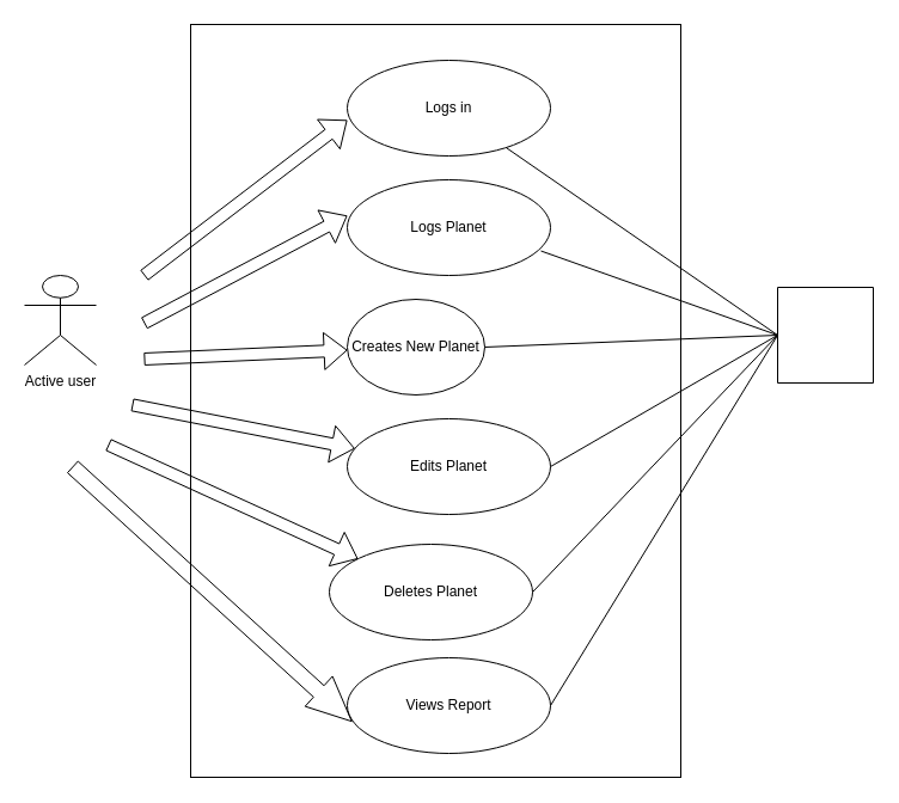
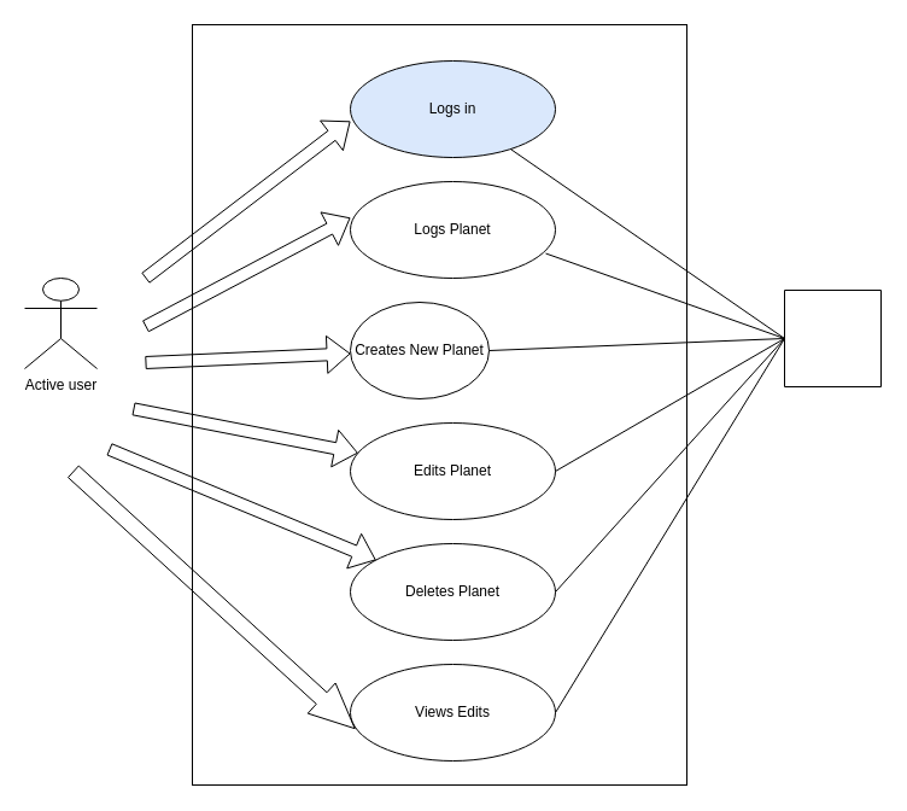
- <mxCell id="4" value="Logs in" style="ellipse;whiteSpace=wrap;html=1;" vertex="1" parent="1"><mxGeometry x="290" y="50" width="170" height="80" as="geometry" /></mxCell>
+ <mxCell id="4" value="Logs in" style="ellipse;whiteSpace=wrap;html=1;fillColor=#dae8fc;" vertex="1" parent="1"><mxGeometry x="290" y="50" width="170" height="80" as="geometry" /></mxCell>
- <mxCell id="8" value="Deletes Planet" style="ellipse;whiteSpace=wrap;html=1;" vertex="1" parent="1"><mxGeometry x="275" y="455" width="170" height="80" as="geometry" /></mxCell>
+ <mxCell id="8" value="Deletes Planet" style="ellipse;whiteSpace=wrap;html=1;" vertex="1" parent="1"><mxGeometry x="290" y="450" width="170" height="80" as="geometry" /></mxCell>
- <mxCell id="9" value="Views Report" style="ellipse;whiteSpace=wrap;html=1;" vertex="1" parent="1"><mxGeometry x="290" y="550" width="170" height="80" as="geometry" /></mxCell>
+ <mxCell id="9" value="Views Edits" style="ellipse;whiteSpace=wrap;html=1;" vertex="1" parent="1"><mxGeometry x="290" y="550" width="170" height="80" as="geometry" /></mxCell>
